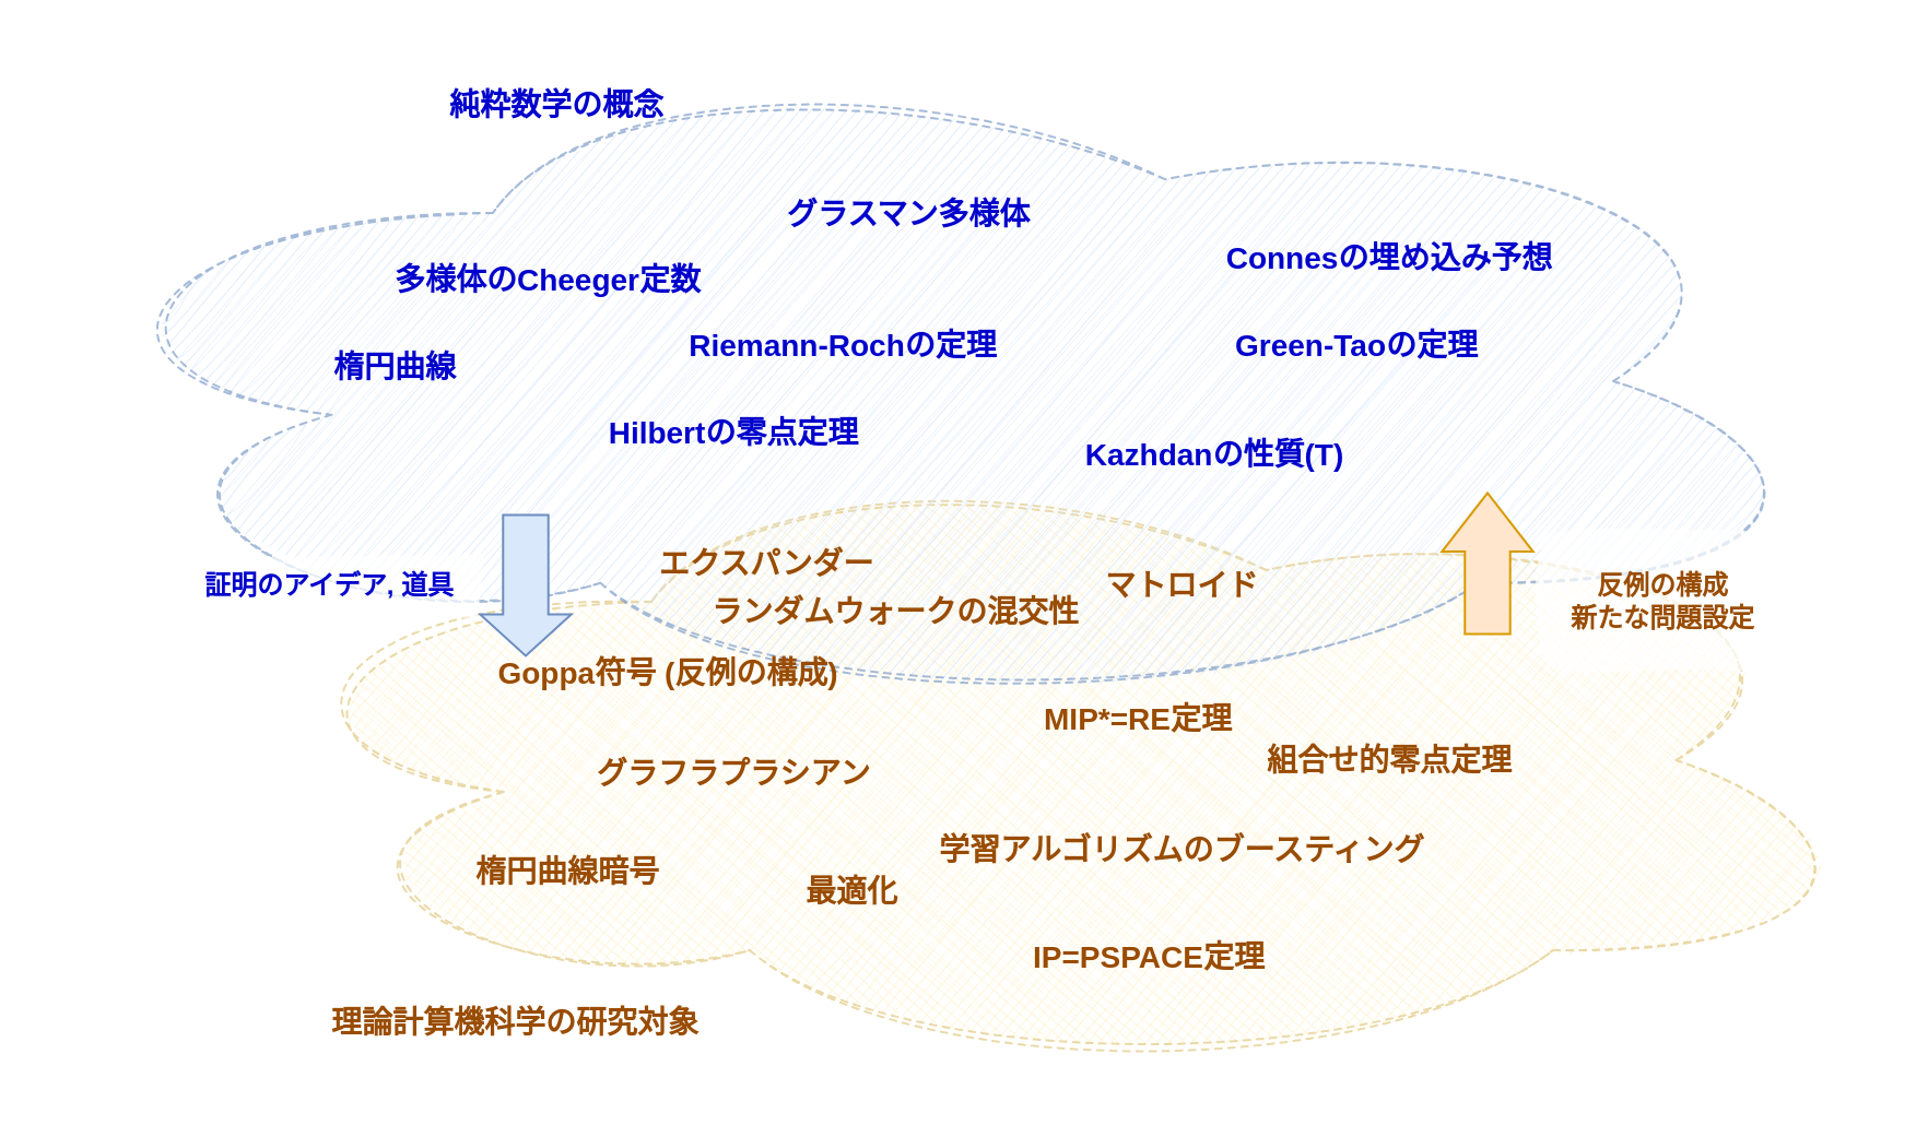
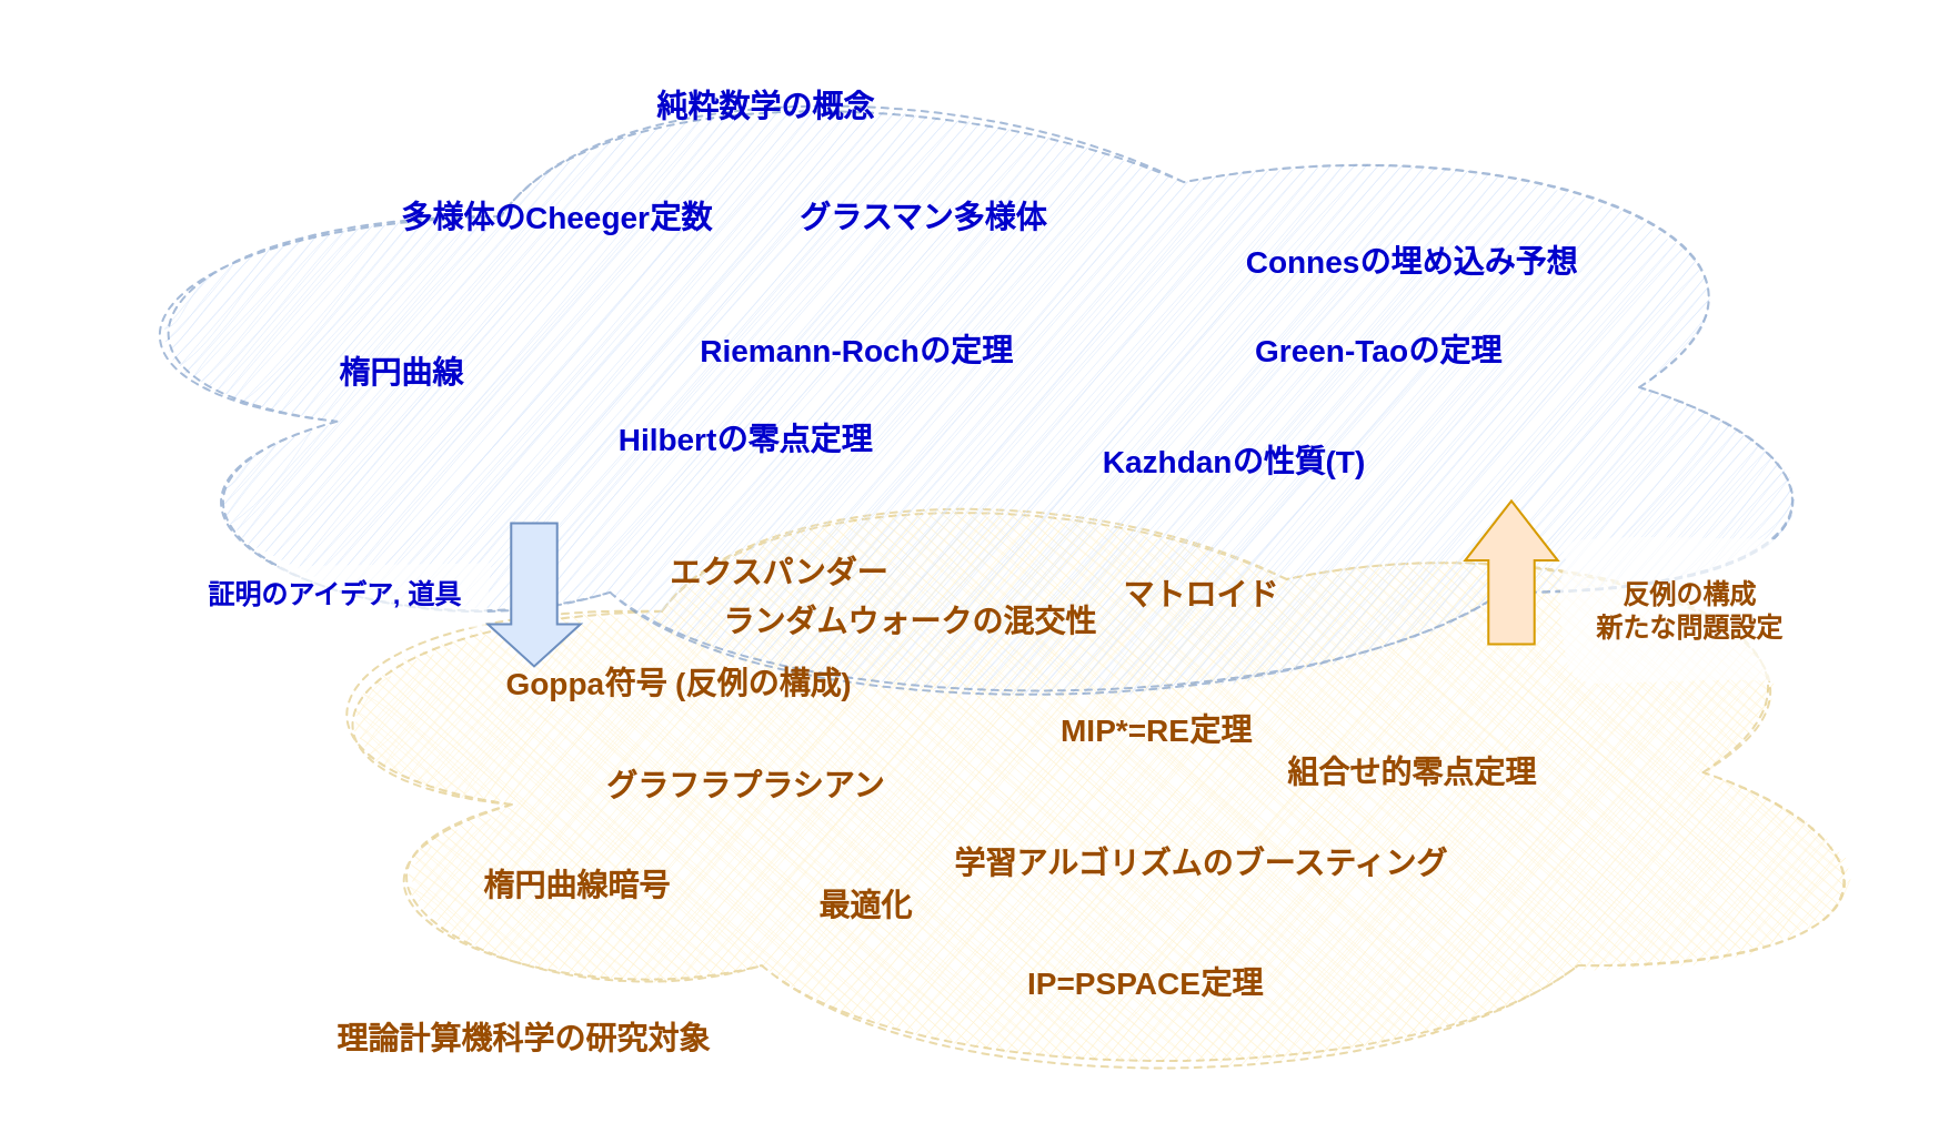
- <mxCell id="19" value="純粋数学の概念" style="text;html=1;align=center;verticalAlign=middle;resizable=0;points=[];autosize=1;strokeColor=none;fillColor=none;fontColor=#0000CC;fontSize=14;fontStyle=1" vertex="1" parent="1"><mxGeometry x="194" y="32.5" width="120" height="30" as="geometry" /></mxCell>
+ <mxCell id="19" value="純粋数学の概念" style="text;html=1;align=center;verticalAlign=middle;resizable=0;points=[];autosize=1;strokeColor=none;fillColor=none;fontColor=#0000CC;fontSize=14;fontStyle=1" vertex="1" parent="1"><mxGeometry x="284" y="32.5" width="120" height="30" as="geometry" /></mxCell>
- <mxCell id="4" value="多様体のCheeger定数" style="text;html=1;align=center;verticalAlign=middle;resizable=0;points=[];autosize=1;strokeColor=none;fillColor=none;fontColor=#0000CC;fontSize=14;fontStyle=1" vertex="1" parent="1"><mxGeometry x="170" y="112.5" width="160" height="30" as="geometry" /></mxCell>
+ <mxCell id="4" value="多様体のCheeger定数" style="text;html=1;align=center;verticalAlign=middle;resizable=0;points=[];autosize=1;strokeColor=none;fillColor=none;fontColor=#0000CC;fontSize=14;fontStyle=1" vertex="1" parent="1"><mxGeometry x="170" y="82.5" width="160" height="30" as="geometry" /></mxCell>
- <mxCell id="23" value="IP=PSPACE定理" style="text;html=1;align=center;verticalAlign=middle;resizable=0;points=[];autosize=1;strokeColor=none;fillColor=none;fontColor=#994C00;fontSize=14;fontStyle=1" vertex="1" parent="1"><mxGeometry x="460" y="422.5" width="130" height="30" as="geometry" /></mxCell>
+ <mxCell id="23" value="IP=PSPACE定理" style="text;html=1;align=center;verticalAlign=middle;resizable=0;points=[];autosize=1;strokeColor=none;fillColor=none;fontColor=#994C00;fontSize=14;fontStyle=1" vertex="1" parent="1"><mxGeometry x="450" y="427.5" width="130" height="30" as="geometry" /></mxCell>
